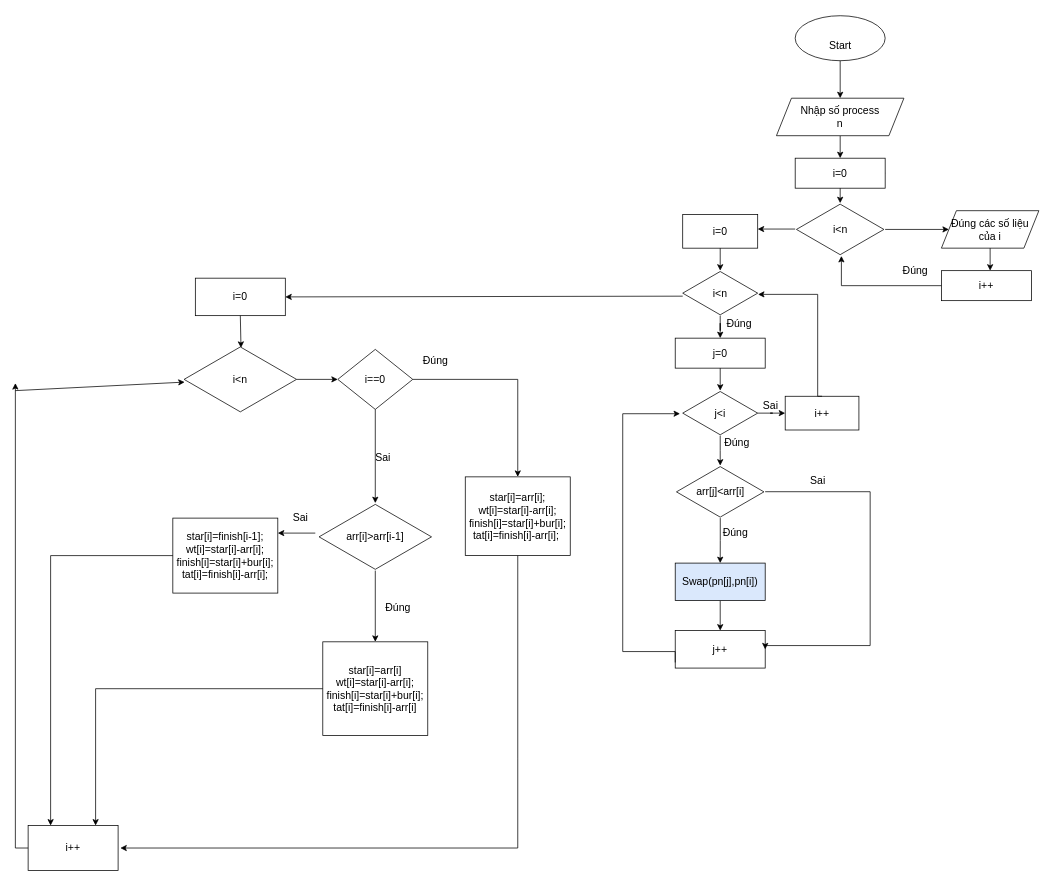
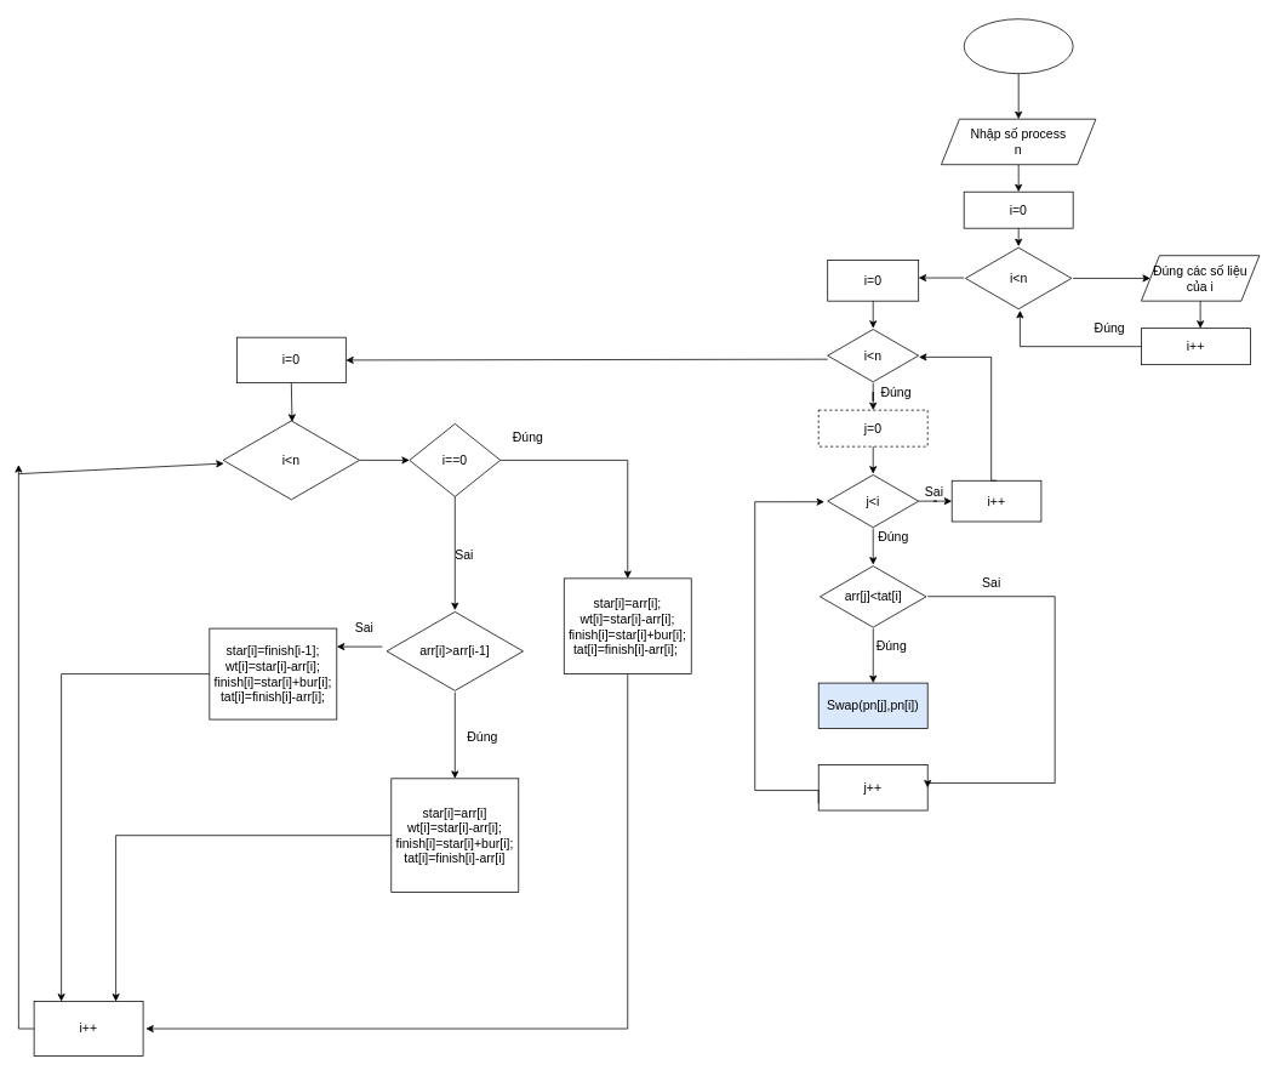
- <mxCell id="3" value="Start" style="text;html=1;align=center;verticalAlign=middle;resizable=0;points=[];autosize=1;strokeColor=none;fillColor=none;fontSize=14;" vertex="1" parent="1"><mxGeometry x="1095" y="50" width="50" height="20" as="geometry" /></mxCell>
- <mxCell id="21" value="j=0" style="whiteSpace=wrap;html=1;fontSize=14;" vertex="1" parent="1"><mxGeometry x="900" y="450" width="120" height="40" as="geometry" /></mxCell>
+ <mxCell id="21" value="j=0" style="whiteSpace=wrap;html=1;fontSize=14;dashed=1;" vertex="1" parent="1"><mxGeometry x="900" y="450" width="120" height="40" as="geometry" /></mxCell>
- <mxCell id="31" value="arr[j]&amp;lt;arr[i]" style="html=1;whiteSpace=wrap;aspect=fixed;shape=isoRectangle;fontSize=14;" vertex="1" parent="1"><mxGeometry x="901.66" y="620" width="116.67" height="70" as="geometry" /></mxCell>
+ <mxCell id="31" value="arr[j]&amp;lt;tat[i]" style="html=1;whiteSpace=wrap;aspect=fixed;shape=isoRectangle;fontSize=14;" vertex="1" parent="1"><mxGeometry x="901.66" y="620" width="116.67" height="70" as="geometry" /></mxCell>
- <mxCell id="33" value="" style="edgeStyle=orthogonalEdgeStyle;rounded=0;orthogonalLoop=1;jettySize=auto;html=1;fontSize=14;" edge="1" parent="1" source="34" target="36"><mxGeometry relative="1" as="geometry" /></mxCell>
